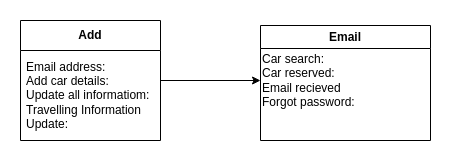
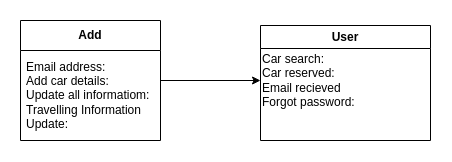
- <mxCell id="4" value="Email" style="swimlane;whiteSpace=wrap;html=1;" parent="1" vertex="1"><mxGeometry x="260" y="25" width="170" height="115" as="geometry" /></mxCell>
+ <mxCell id="4" value="User" style="swimlane;whiteSpace=wrap;html=1;" parent="1" vertex="1"><mxGeometry x="260" y="25" width="170" height="115" as="geometry" /></mxCell>
